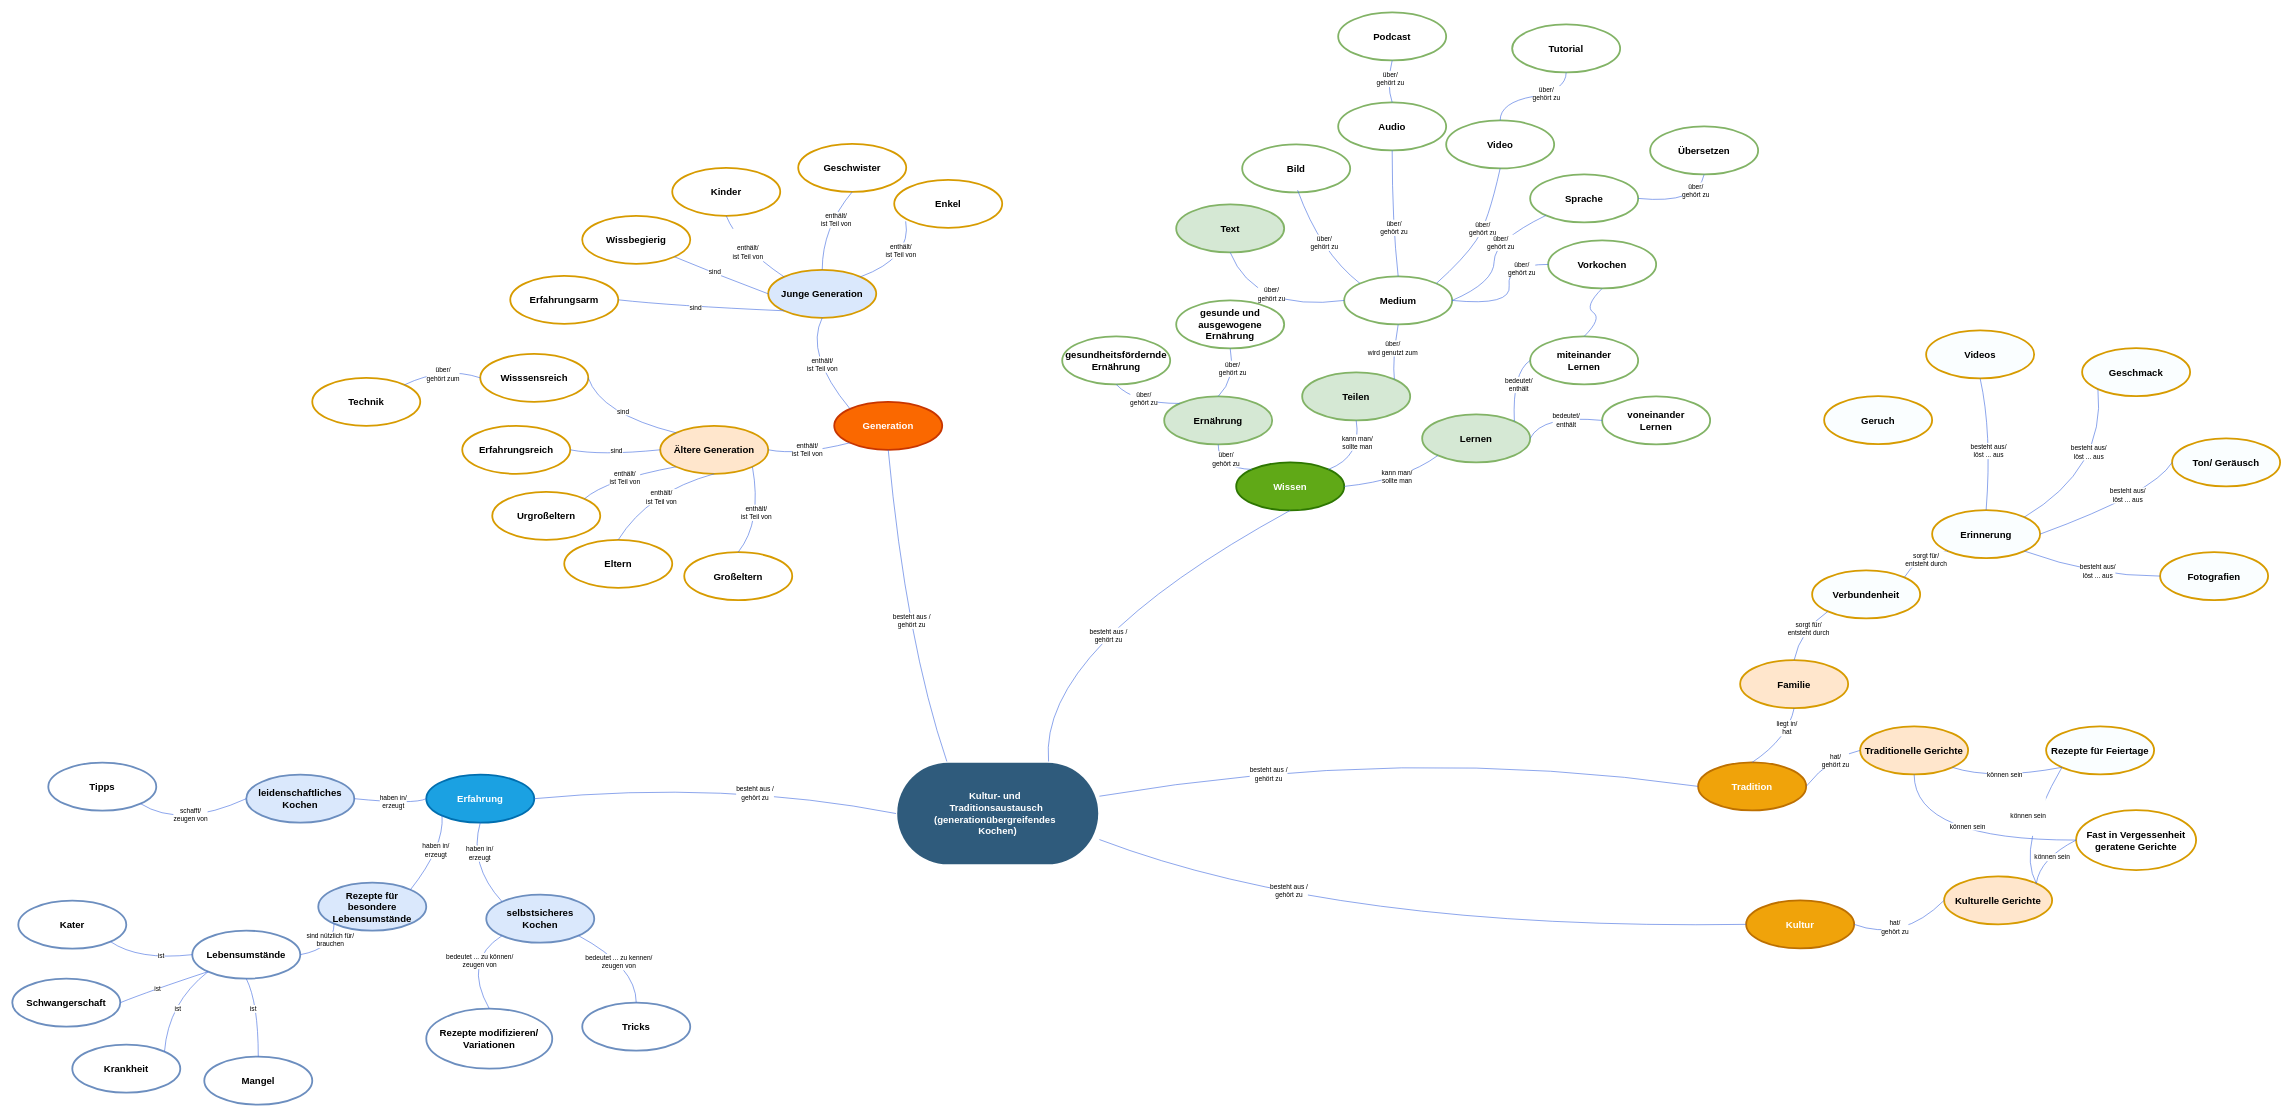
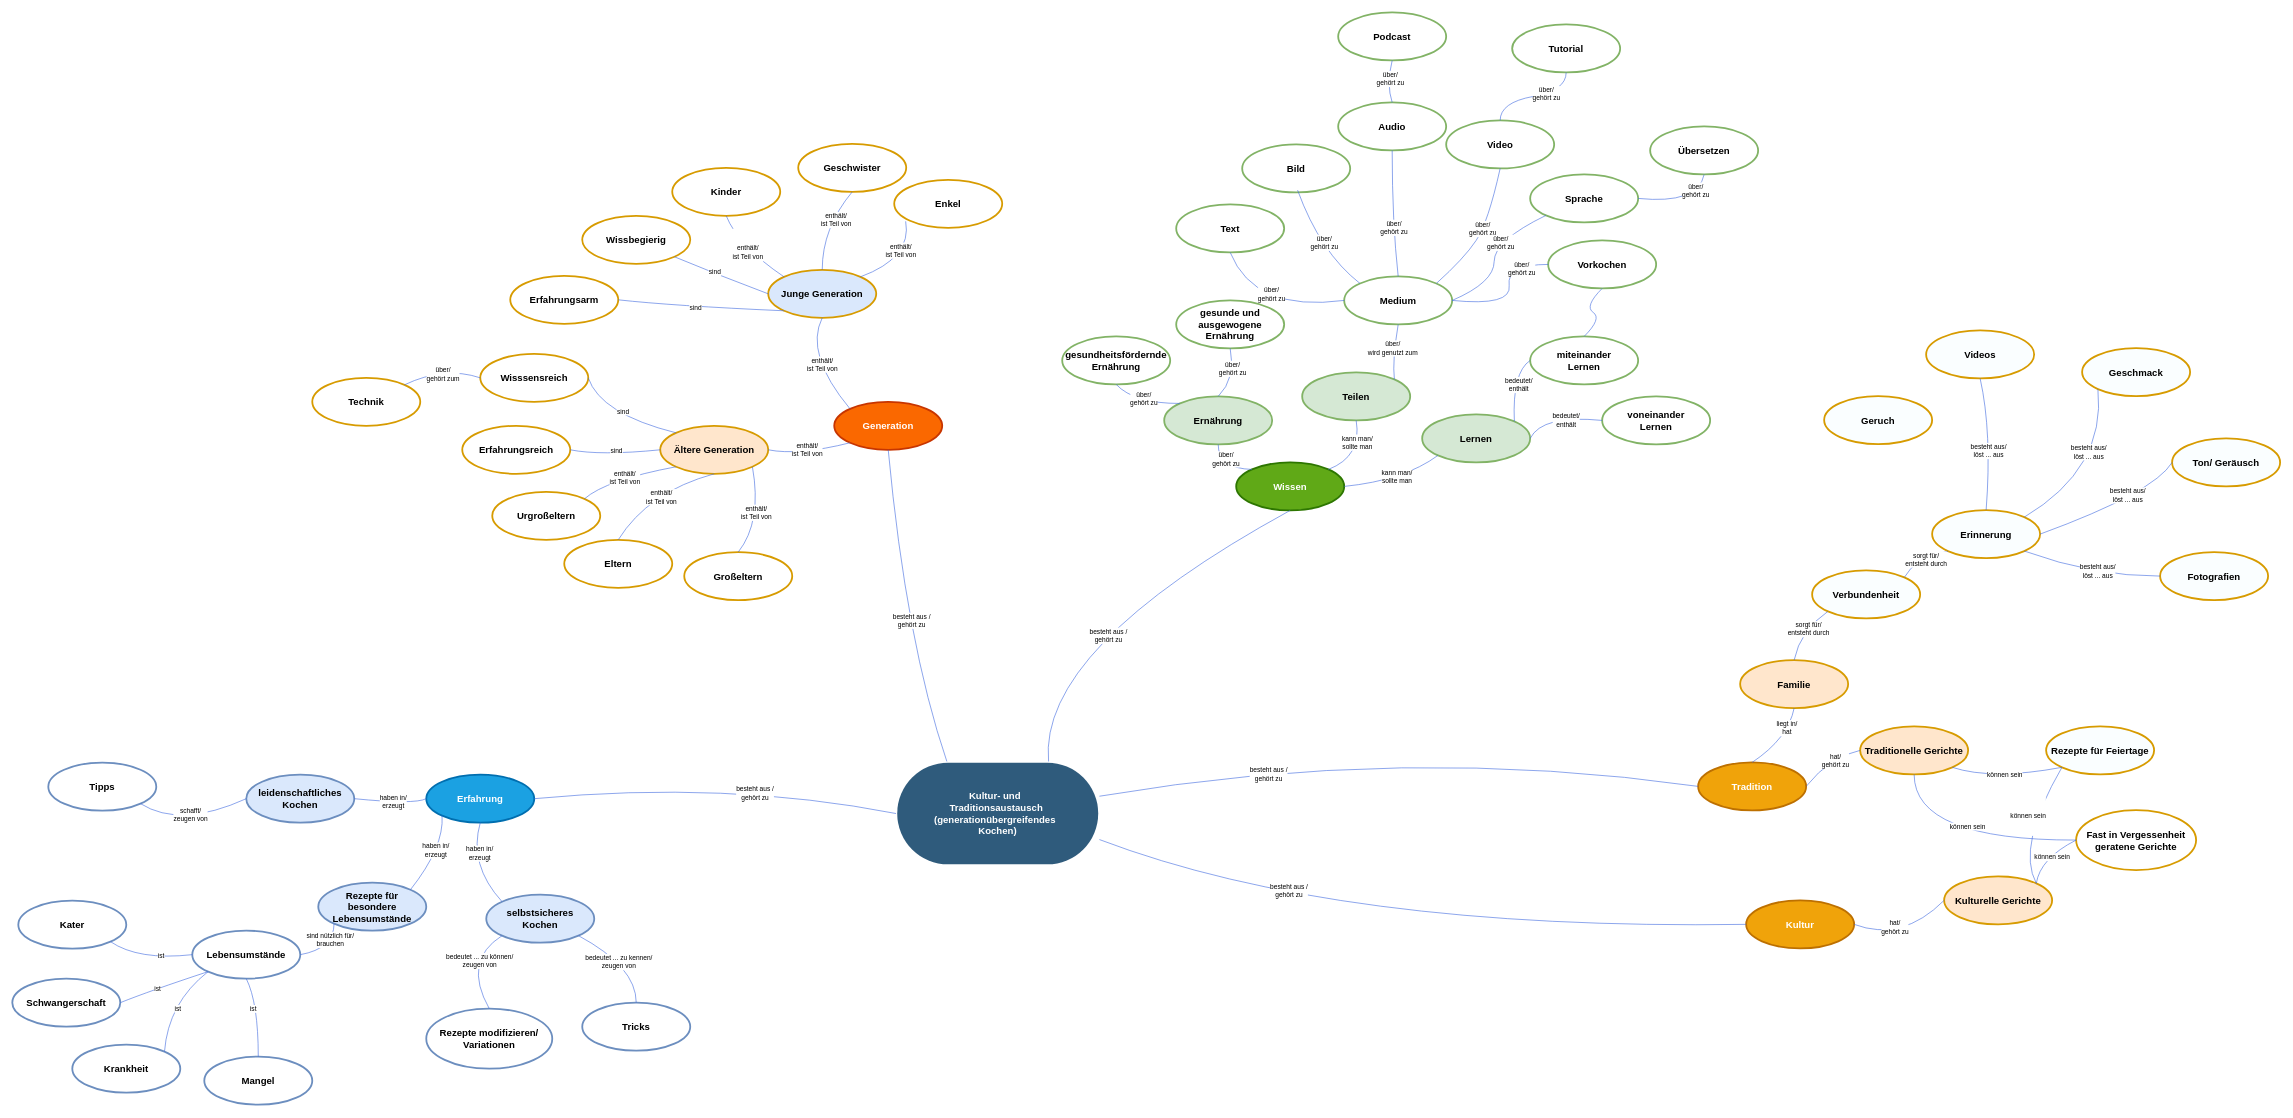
- <mxCell id="38" value="Text" style="ellipse;whiteSpace=wrap;html=1;rounded=1;shadow=0;fontSize=16;fontStyle=1;strokeColor=#82b366;strokeWidth=3;spacing=5;arcSize=7;fillColor=#d5e8d4;" parent="1" vertex="1"><mxGeometry x="1960" y="340" width="180" height="80" as="geometry" /></mxCell>
+ <mxCell id="38" value="Text" style="ellipse;whiteSpace=wrap;html=1;rounded=1;shadow=0;fontSize=16;fontStyle=1;strokeColor=#82b366;strokeWidth=3;spacing=5;arcSize=7;fillColor=#FFFFFF;" parent="1" vertex="1"><mxGeometry x="1960" y="340" width="180" height="80" as="geometry" /></mxCell>
